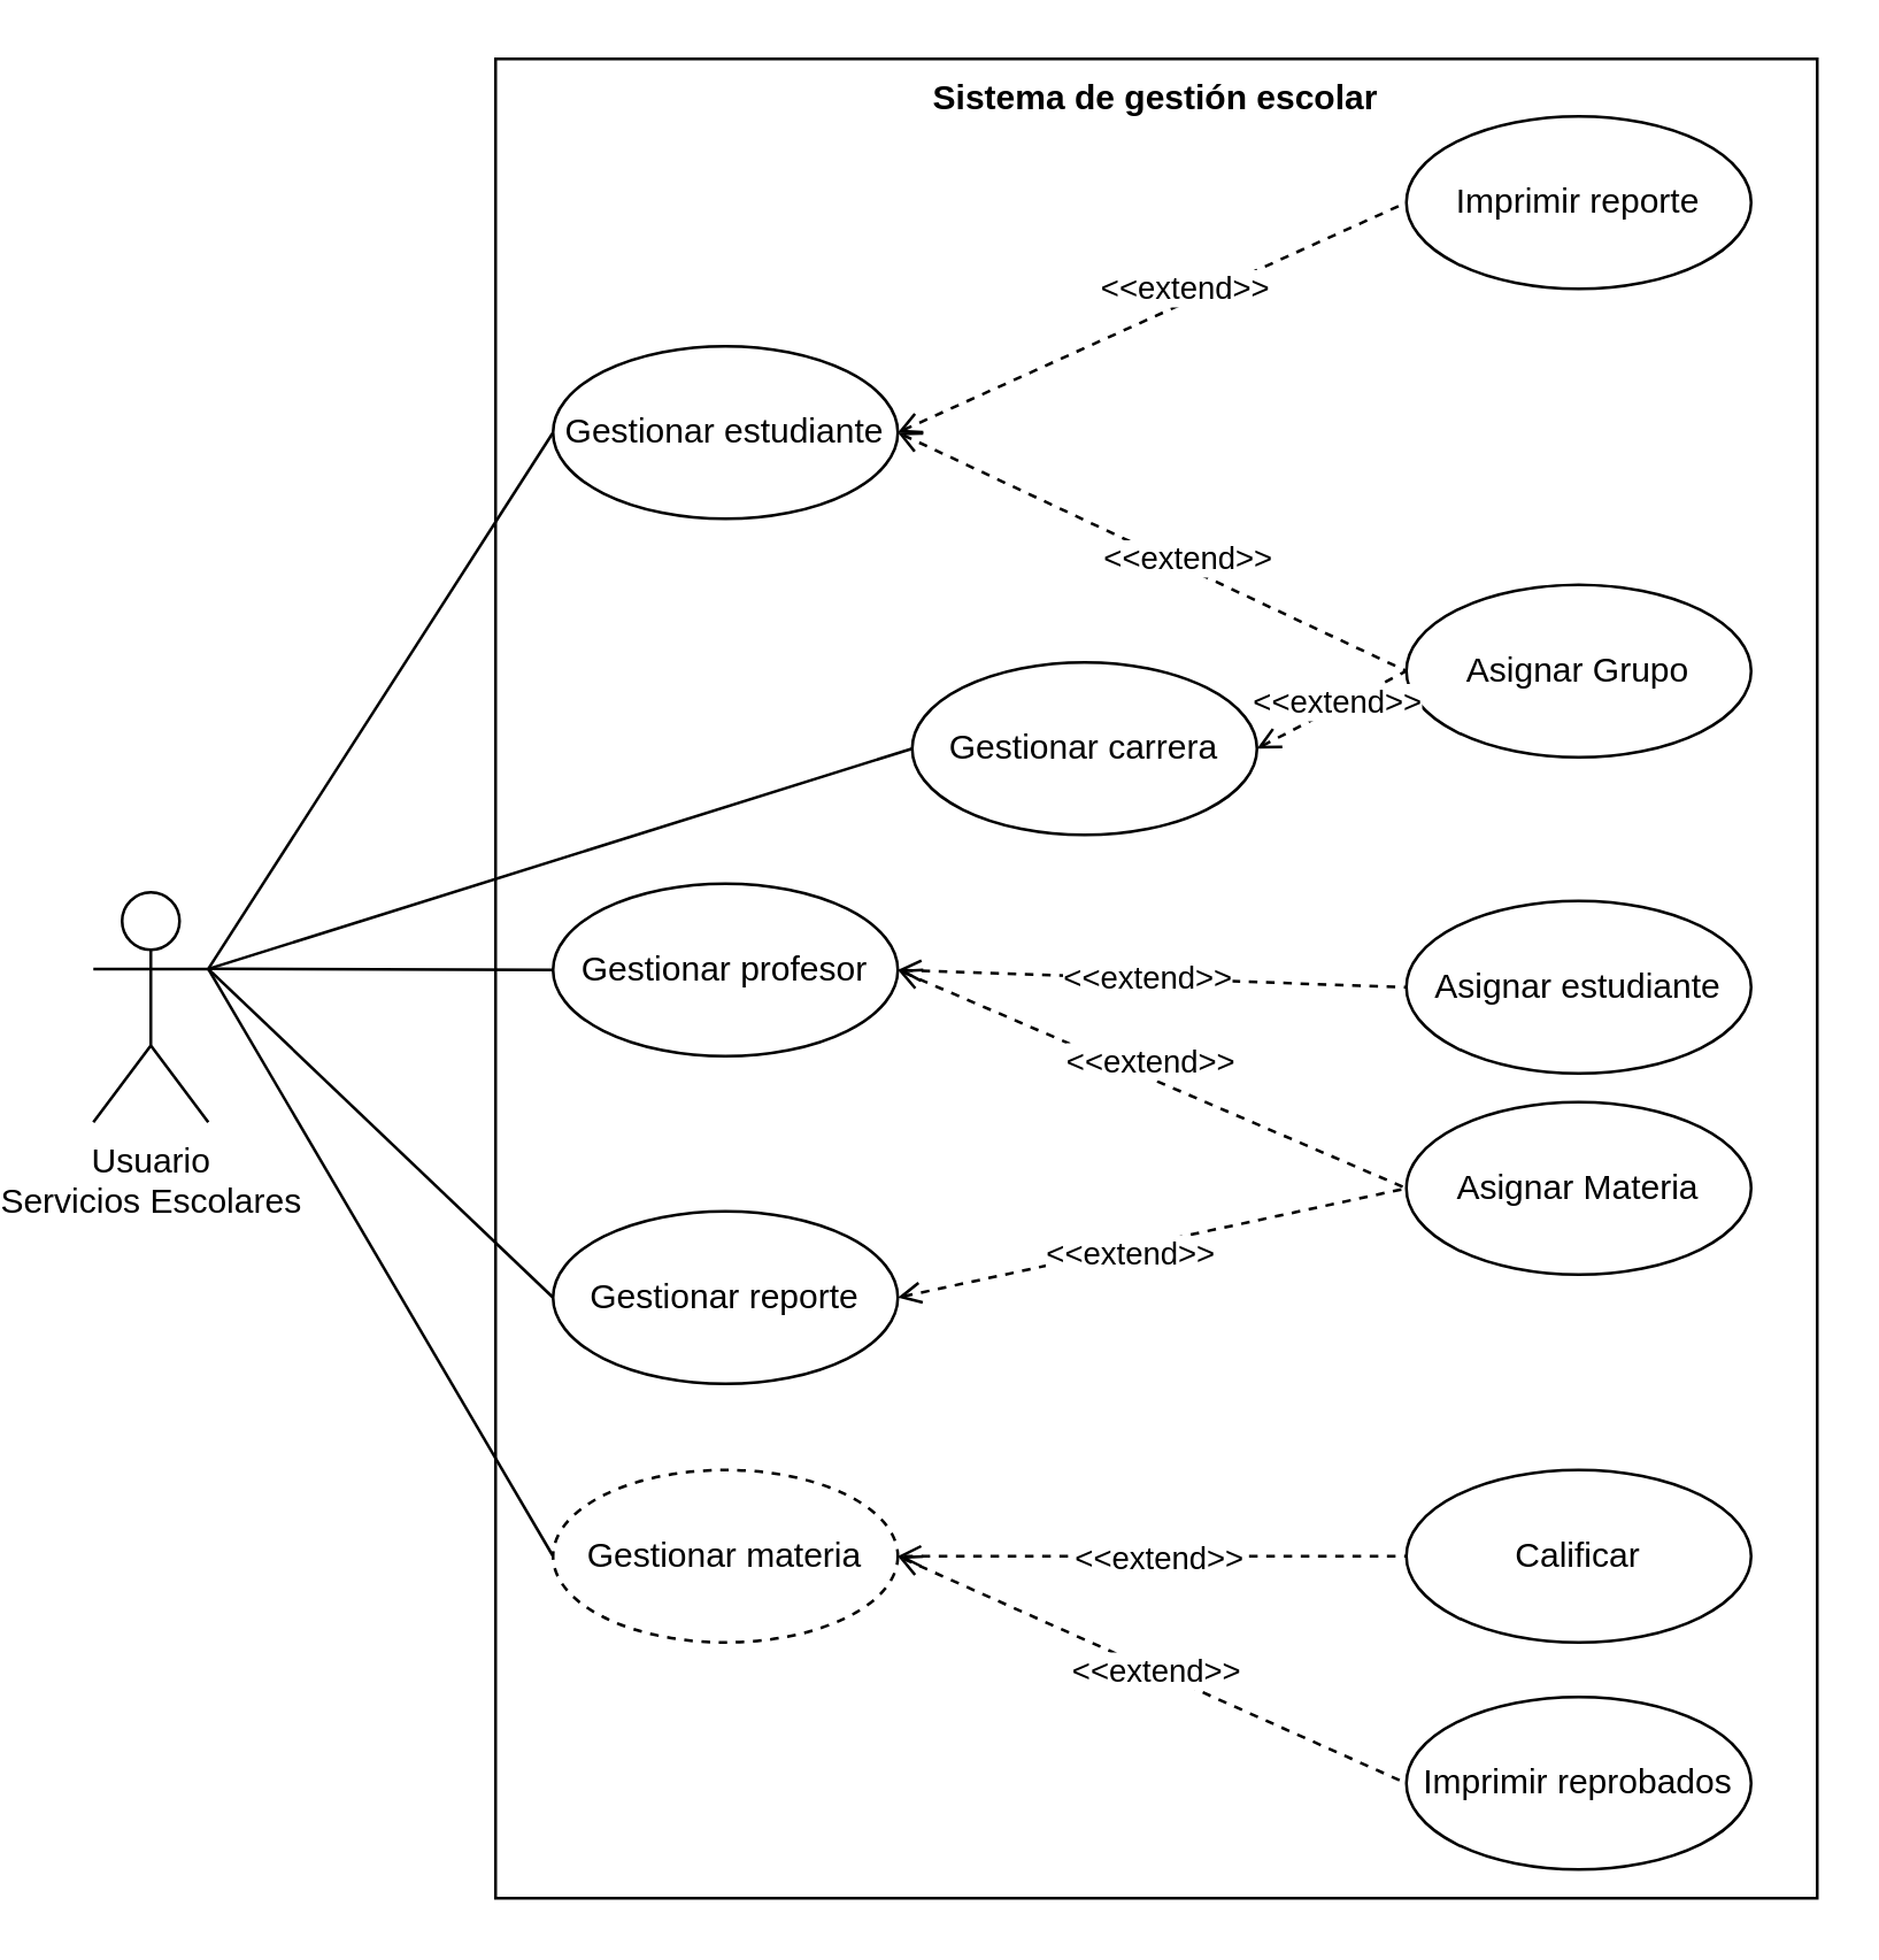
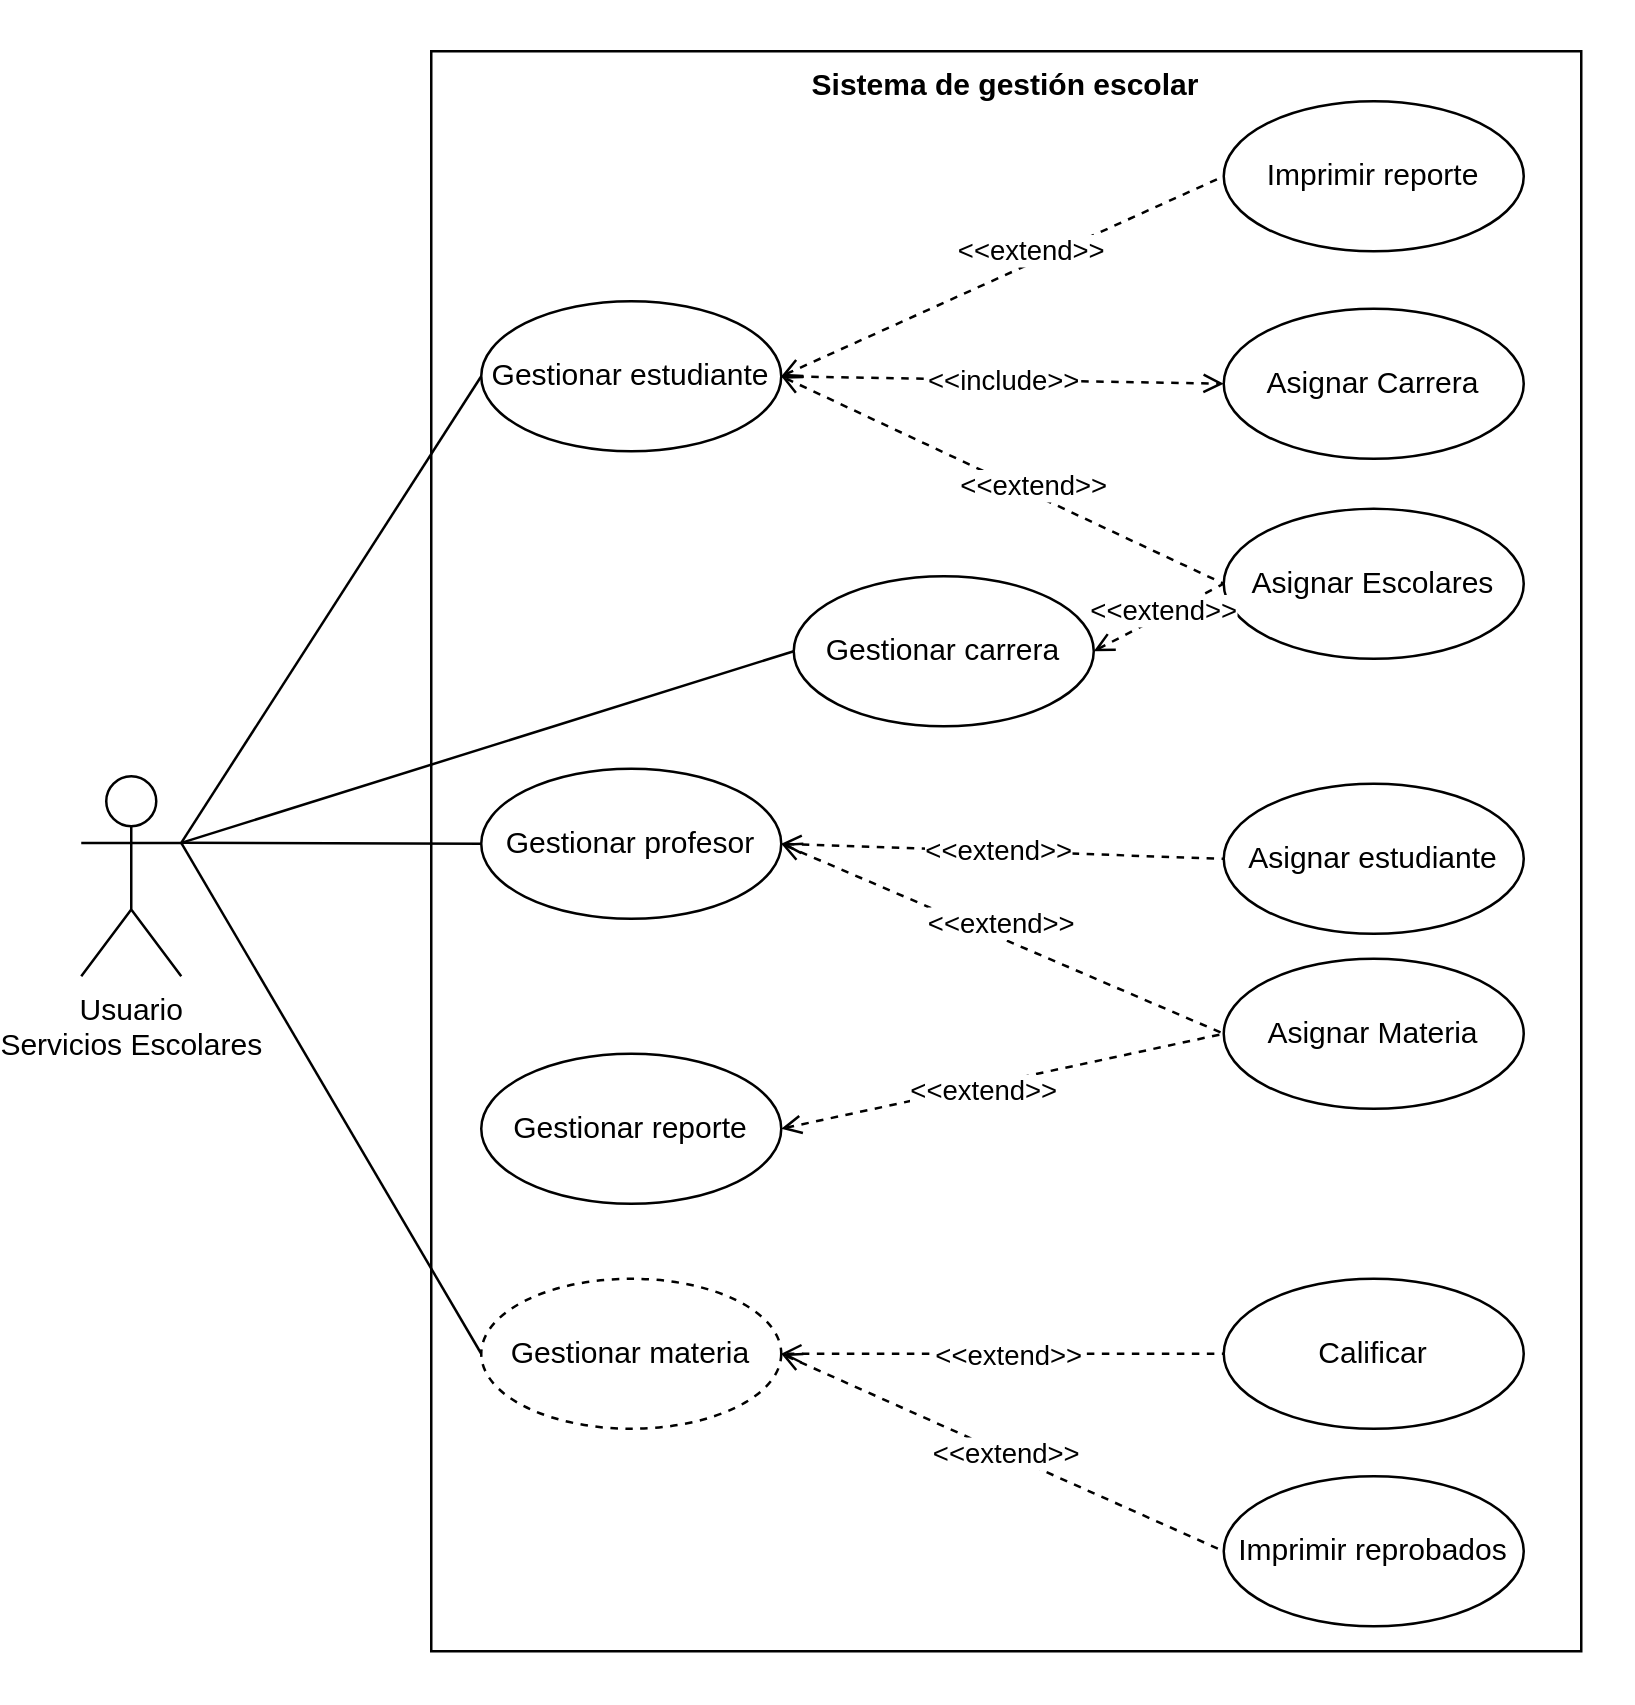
+ <mxCell id="18" value="&amp;lt;&amp;lt;include&amp;gt;&amp;gt;" style="endArrow=open;dashed=1;html=1;rounded=0;exitX=1;exitY=0.5;exitDx=0;exitDy=0;entryX=0;entryY=0.5;entryDx=0;entryDy=0;endFill=0;" edge="1" parent="1" source="5" target="17"><mxGeometry width="50" height="50" relative="1" as="geometry"><mxPoint x="360" y="160" as="sourcePoint" /><mxPoint x="410" y="110" as="targetPoint" /></mxGeometry></mxCell>
+ <mxCell id="17" value="Asignar Carrera" style="ellipse;whiteSpace=wrap;html=1;" vertex="1" parent="1"><mxGeometry x="477" y="123" width="120" height="60" as="geometry" /></mxCell>
- <mxCell id="19" value="Asignar Grupo" style="ellipse;whiteSpace=wrap;html=1;" vertex="1" parent="1"><mxGeometry x="477" y="203" width="120" height="60" as="geometry" /></mxCell>
+ <mxCell id="19" value="Asignar Escolares" style="ellipse;whiteSpace=wrap;html=1;" vertex="1" parent="1"><mxGeometry x="477" y="203" width="120" height="60" as="geometry" /></mxCell>
- <mxCell id="30" value="" style="endArrow=none;html=1;rounded=0;entryX=0;entryY=0.5;entryDx=0;entryDy=0;exitX=1;exitY=0.333;exitDx=0;exitDy=0;exitPerimeter=0;" edge="1" parent="1" source="2" target="7"><mxGeometry width="50" height="50" relative="1" as="geometry"><mxPoint x="70" y="347" as="sourcePoint" /><mxPoint x="190" y="270" as="targetPoint" /></mxGeometry></mxCell>
